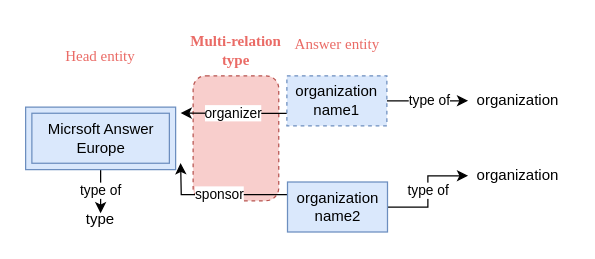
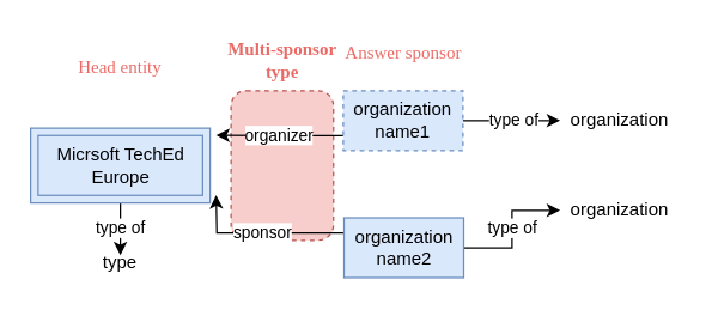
- <mxCell id="7" value="Answer entity" style="text;html=1;strokeColor=none;fillColor=none;align=center;verticalAlign=middle;whiteSpace=wrap;rounded=0;dashed=1;fontFamily=Times New Roman;fontColor=#EA6B66;" parent="1" vertex="1"><mxGeometry x="207" y="20" width="125" height="30" as="geometry" /></mxCell>
+ <mxCell id="7" value="Answer sponsor" style="text;html=1;strokeColor=none;fillColor=none;align=center;verticalAlign=middle;whiteSpace=wrap;rounded=0;dashed=1;fontFamily=Times New Roman;fontColor=#EA6B66;" parent="1" vertex="1"><mxGeometry x="207" y="20" width="125" height="30" as="geometry" /></mxCell>
- <mxCell id="18" value="&lt;b&gt;Multi-relation&lt;br&gt;type&lt;/b&gt;" style="text;html=1;strokeColor=none;fillColor=none;align=center;verticalAlign=middle;whiteSpace=wrap;rounded=0;dashed=1;fontFamily=Times New Roman;fontColor=#EA6B66;" parent="1" vertex="1"><mxGeometry x="125.75" y="25" width="125" height="30" as="geometry" /></mxCell>
+ <mxCell id="18" value="&lt;b&gt;Multi-sponsor&lt;br&gt;type&lt;/b&gt;" style="text;html=1;strokeColor=none;fillColor=none;align=center;verticalAlign=middle;whiteSpace=wrap;rounded=0;dashed=1;fontFamily=Times New Roman;fontColor=#EA6B66;" parent="1" vertex="1"><mxGeometry x="125.75" y="25" width="125" height="30" as="geometry" /></mxCell>
- <mxCell id="5" value="Micrsoft Answer &lt;br&gt;Europe" style="text;html=1;align=center;verticalAlign=middle;resizable=0;points=[];autosize=1;strokeColor=#6c8ebf;fillColor=#dae8fc;" parent="1" vertex="1"><mxGeometry x="25" y="90" width="110" height="40" as="geometry" /></mxCell>
+ <mxCell id="5" value="Micrsoft TechEd &lt;br&gt;Europe" style="text;html=1;align=center;verticalAlign=middle;resizable=0;points=[];autosize=1;strokeColor=#6c8ebf;fillColor=#dae8fc;" parent="1" vertex="1"><mxGeometry x="25" y="90" width="110" height="40" as="geometry" /></mxCell>
